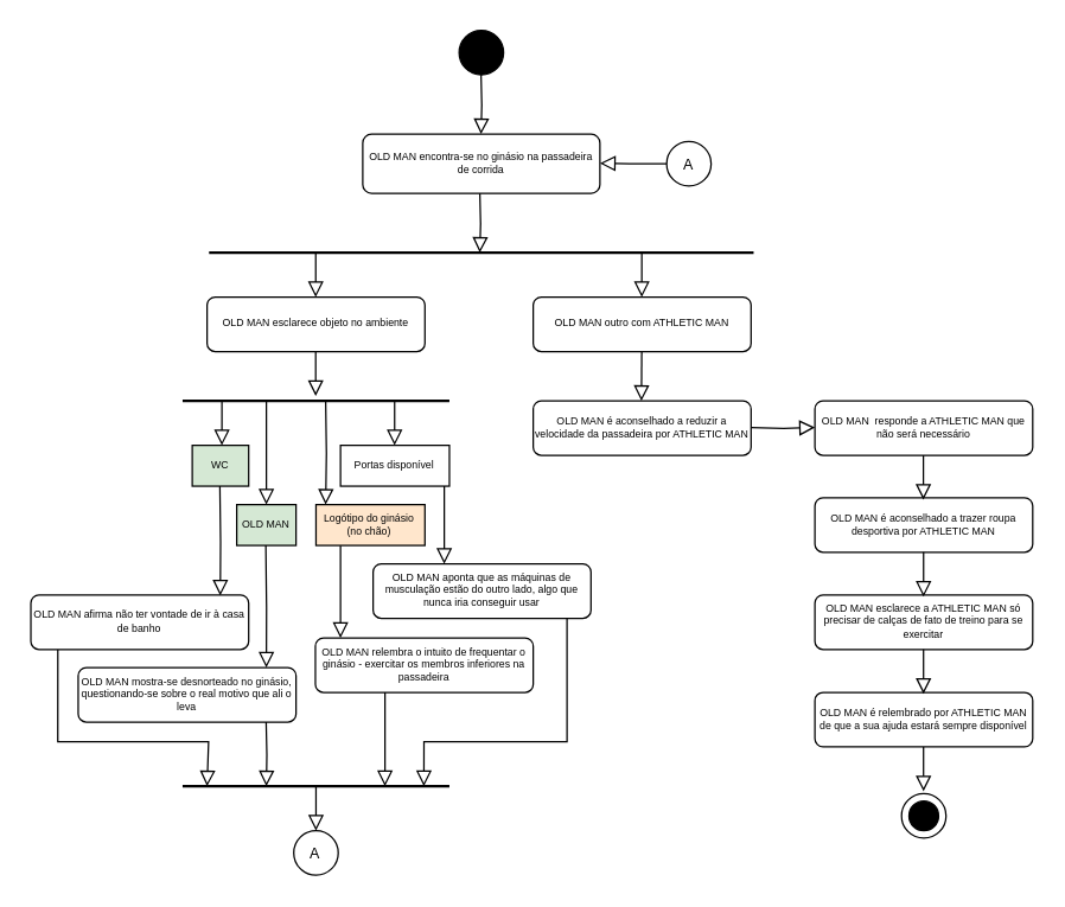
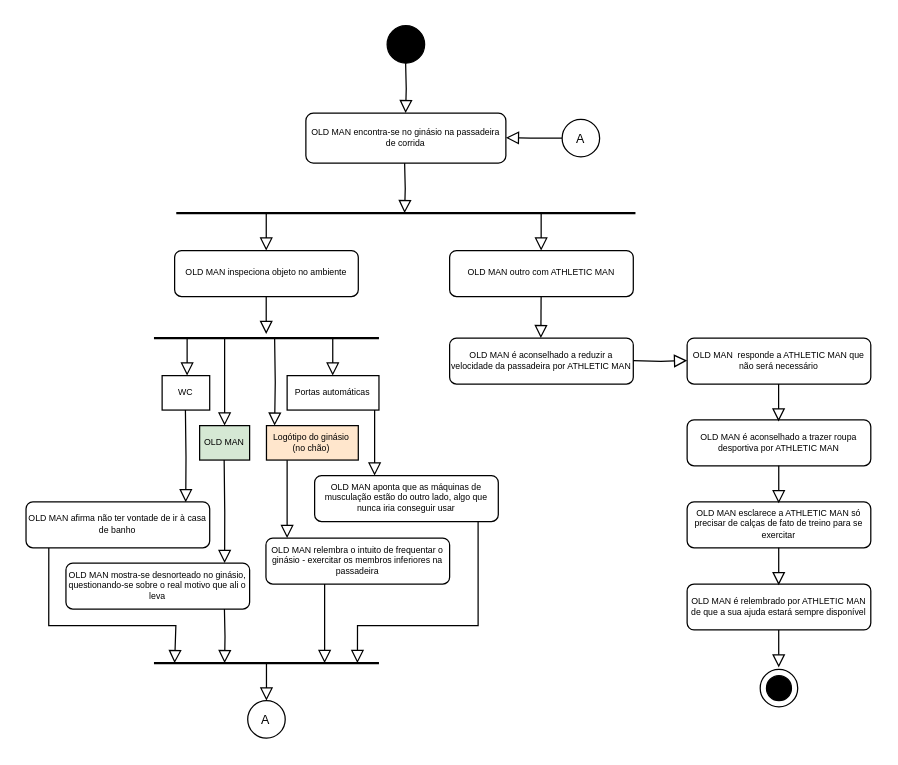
- <mxCell id="6" value="&lt;font style=&quot;font-size: 7px;&quot;&gt;OLD MAN esclarece objeto no ambiente&lt;/font&gt;" style="rounded=1;whiteSpace=wrap;html=1;fontSize=7;glass=0;strokeWidth=1;shadow=0;" vertex="1" parent="1"><mxGeometry x="139.002" y="200.002" width="146.939" height="36.735" as="geometry" /></mxCell>
+ <mxCell id="6" value="&lt;font style=&quot;font-size: 7px;&quot;&gt;OLD MAN inspeciona objeto no ambiente&lt;/font&gt;" style="rounded=1;whiteSpace=wrap;html=1;fontSize=7;glass=0;strokeWidth=1;shadow=0;" vertex="1" parent="1"><mxGeometry x="139.002" y="200.002" width="146.939" height="36.735" as="geometry" /></mxCell>
- <mxCell id="12" value="WC" style="rounded=0;whiteSpace=wrap;html=1;fontSize=7;fillColor=#d5e8d4;" vertex="1" parent="1"><mxGeometry x="129" y="300" width="38.06" height="27.55" as="geometry" /></mxCell>
+ <mxCell id="12" value="WC" style="rounded=0;whiteSpace=wrap;html=1;fontSize=7;" vertex="1" parent="1"><mxGeometry x="129" y="300" width="38.06" height="27.55" as="geometry" /></mxCell>
- <mxCell id="14" value="Portas disponível" style="rounded=0;whiteSpace=wrap;html=1;fontSize=7;" vertex="1" parent="1"><mxGeometry x="228.999" y="299.996" width="73.469" height="27.551" as="geometry" /></mxCell>
+ <mxCell id="14" value="Portas automáticas" style="rounded=0;whiteSpace=wrap;html=1;fontSize=7;" vertex="1" parent="1"><mxGeometry x="228.999" y="299.996" width="73.469" height="27.551" as="geometry" /></mxCell>
